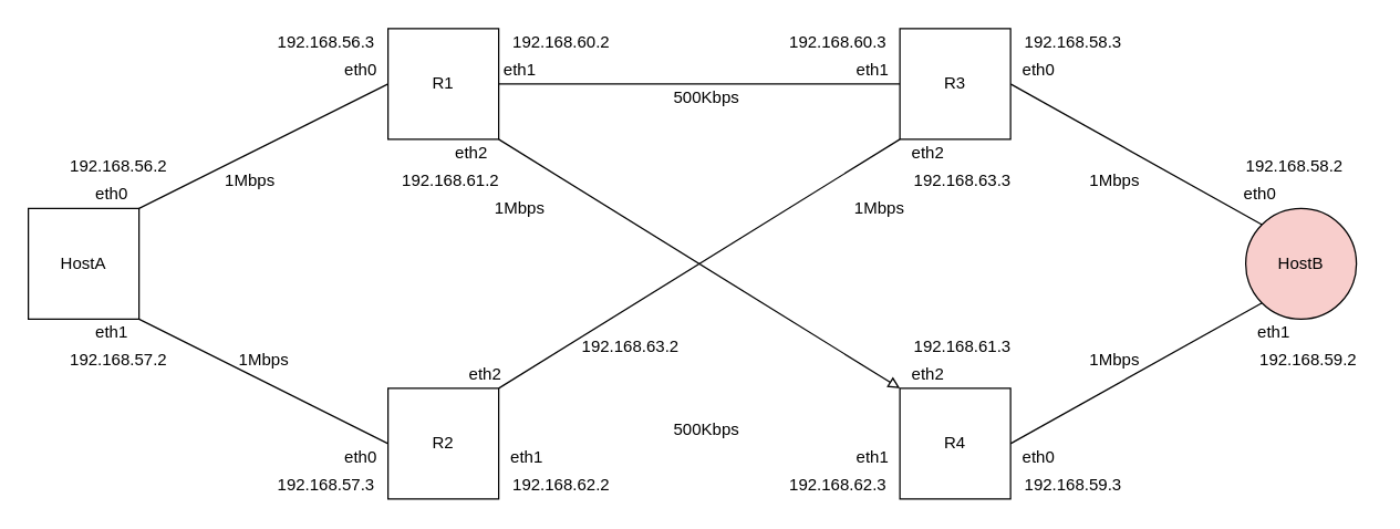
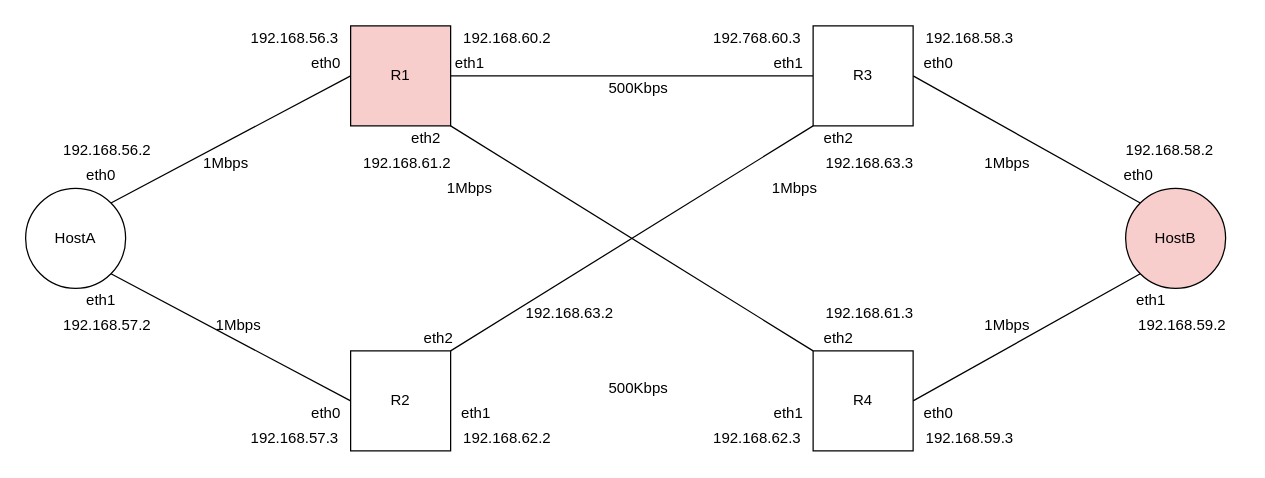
- <mxCell id="48" value="192.168.60.3" style="text;html=1;align=center;verticalAlign=middle;resizable=0;points=[];autosize=1;strokeColor=none;fillColor=none;" vertex="1" parent="1"><mxGeometry x="560" y="20" width="90" height="20" as="geometry" /></mxCell>
+ <mxCell id="48" value="192.768.60.3" style="text;html=1;align=center;verticalAlign=middle;resizable=0;points=[];autosize=1;strokeColor=none;fillColor=none;" vertex="1" parent="1"><mxGeometry x="560" y="20" width="90" height="20" as="geometry" /></mxCell>
- <mxCell id="9" value="R1" style="whiteSpace=wrap;html=1;aspect=fixed;" parent="1" vertex="1"><mxGeometry x="280" y="20" width="80" height="80" as="geometry" /></mxCell>
+ <mxCell id="9" value="R1" style="whiteSpace=wrap;html=1;aspect=fixed;fillColor=#f8cecc;" parent="1" vertex="1"><mxGeometry x="280" y="20" width="80" height="80" as="geometry" /></mxCell>
- <mxCell id="4" value="HostA" style="whiteSpace=wrap;html=1;aspect=fixed;rounded=0;" parent="1" vertex="1"><mxGeometry x="20" y="150" width="80" height="80" as="geometry" /></mxCell>
+ <mxCell id="4" value="HostA" style="ellipse;whiteSpace=wrap;html=1;aspect=fixed;" parent="1" vertex="1"><mxGeometry x="20" y="150" width="80" height="80" as="geometry" /></mxCell>
- <mxCell id="8" style="edgeStyle=none;html=1;exitX=1;exitY=1;exitDx=0;exitDy=0;entryX=0;entryY=0;entryDx=0;entryDy=0;endArrow=block;endFill=0;" parent="1" source="9" target="11" edge="1"><mxGeometry relative="1" as="geometry" /></mxCell>
+ <mxCell id="8" style="edgeStyle=none;html=1;exitX=1;exitY=1;exitDx=0;exitDy=0;entryX=0;entryY=0;entryDx=0;entryDy=0;endArrow=none;endFill=0;" parent="1" source="9" target="11" edge="1"><mxGeometry relative="1" as="geometry" /></mxCell>
